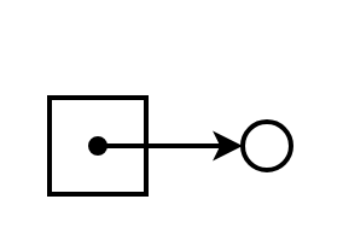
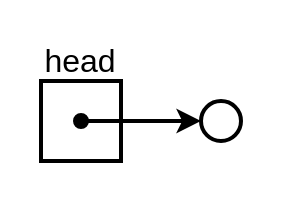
+ <mxCell id="6" value="head" style="text;html=1;strokeColor=none;fillColor=none;align=center;verticalAlign=middle;whiteSpace=wrap;rounded=0;fontSize=16;" vertex="1" parent="2"><mxGeometry width="40" height="20" as="geometry" /></mxCell>
